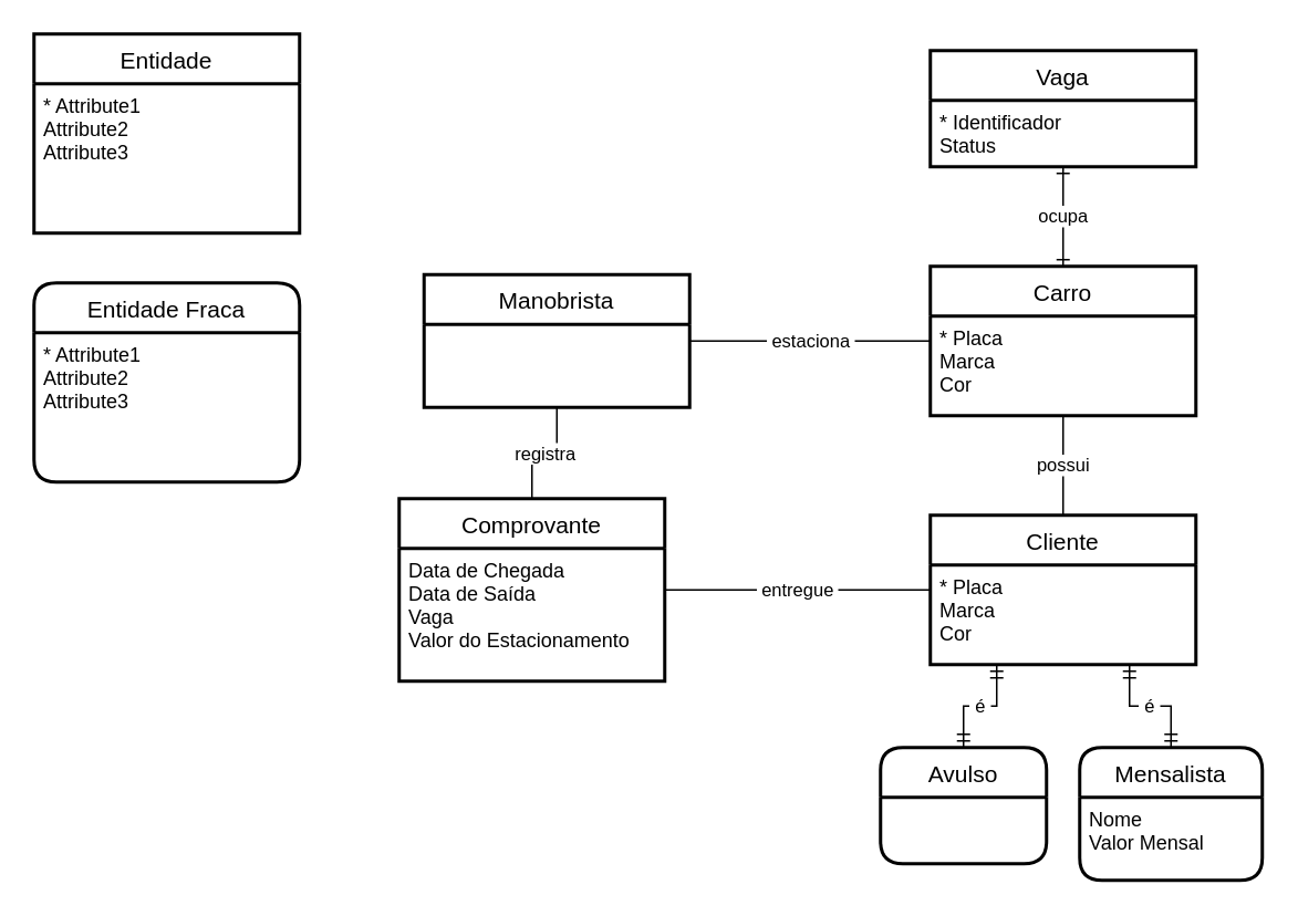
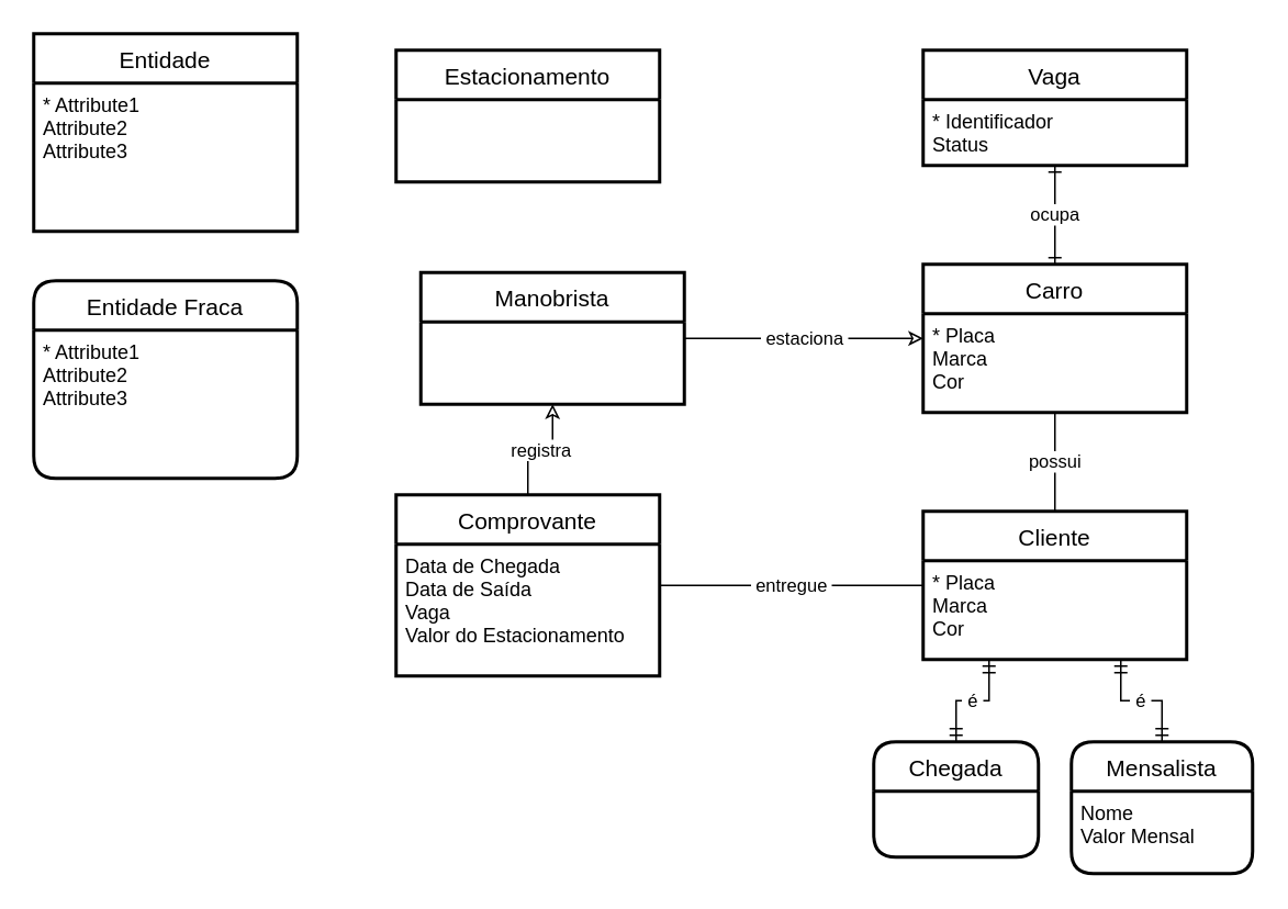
+ <mxCell id="6" value="Estacionamento" style="swimlane;childLayout=stackLayout;horizontal=1;startSize=30;horizontalStack=0;rounded=0;fontSize=14;fontStyle=0;strokeWidth=2;resizeParent=0;resizeLast=1;shadow=0;dashed=0;align=center;" vertex="1" parent="1"><mxGeometry x="240" y="30" width="160" height="80" as="geometry"><mxRectangle x="320" y="30" width="130" height="30" as="alternateBounds" /></mxGeometry></mxCell>
- <mxCell id="20" value="&amp;nbsp;estaciona&amp;nbsp;" style="edgeStyle=orthogonalEdgeStyle;rounded=0;orthogonalLoop=1;jettySize=auto;html=1;entryX=0;entryY=0.5;entryDx=0;entryDy=0;startArrow=none;startFill=0;endArrow=none;endFill=0;" edge="1" parent="1" source="21" target="10"><mxGeometry relative="1" as="geometry" /></mxCell>
+ <mxCell id="20" value="&amp;nbsp;estaciona&amp;nbsp;" style="edgeStyle=orthogonalEdgeStyle;rounded=0;orthogonalLoop=1;jettySize=auto;html=1;entryX=0;entryY=0.5;entryDx=0;entryDy=0;startArrow=none;startFill=0;endArrow=classic;endFill=0;" edge="1" parent="1" source="21" target="10"><mxGeometry relative="1" as="geometry" /></mxCell>
- <mxCell id="23" value="&amp;nbsp;registra&amp;nbsp;" style="edgeStyle=orthogonalEdgeStyle;rounded=0;orthogonalLoop=1;jettySize=auto;html=1;entryX=0.5;entryY=1;entryDx=0;entryDy=0;startArrow=none;startFill=0;endArrow=none;endFill=0;" edge="1" parent="1" source="24" target="21"><mxGeometry relative="1" as="geometry" /></mxCell>
+ <mxCell id="23" value="&amp;nbsp;registra&amp;nbsp;" style="edgeStyle=orthogonalEdgeStyle;rounded=0;orthogonalLoop=1;jettySize=auto;html=1;entryX=0.5;entryY=1;entryDx=0;entryDy=0;startArrow=none;startFill=0;endArrow=classic;endFill=0;" edge="1" parent="1" source="24" target="21"><mxGeometry relative="1" as="geometry" /></mxCell>
- <mxCell id="16" value="Avulso" style="swimlane;childLayout=stackLayout;horizontal=1;startSize=30;horizontalStack=0;rounded=1;fontSize=14;fontStyle=0;strokeWidth=2;resizeParent=0;resizeLast=1;shadow=0;dashed=0;align=center;" vertex="1" parent="1"><mxGeometry x="530" y="450" width="100" height="70" as="geometry" /></mxCell>
+ <mxCell id="16" value="Chegada" style="swimlane;childLayout=stackLayout;horizontal=1;startSize=30;horizontalStack=0;rounded=1;fontSize=14;fontStyle=0;strokeWidth=2;resizeParent=0;resizeLast=1;shadow=0;dashed=0;align=center;" vertex="1" parent="1"><mxGeometry x="530" y="450" width="100" height="70" as="geometry" /></mxCell>
